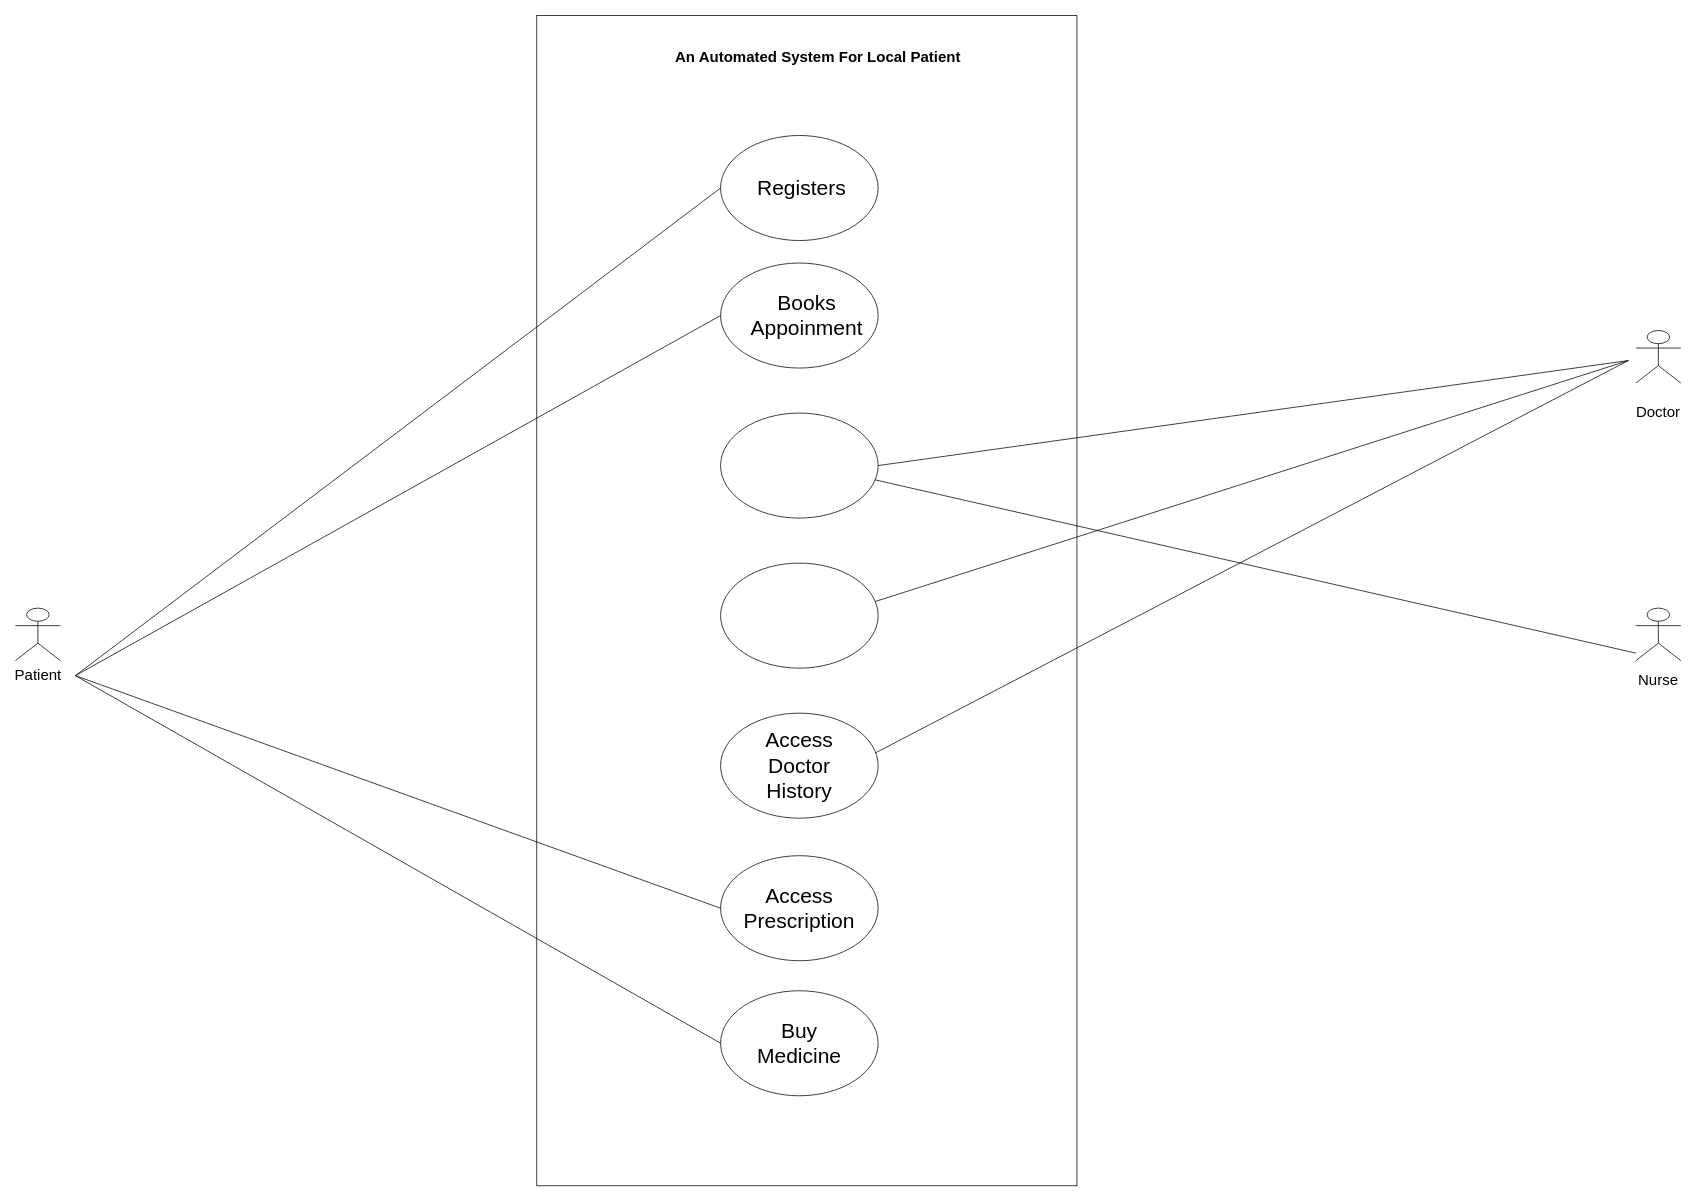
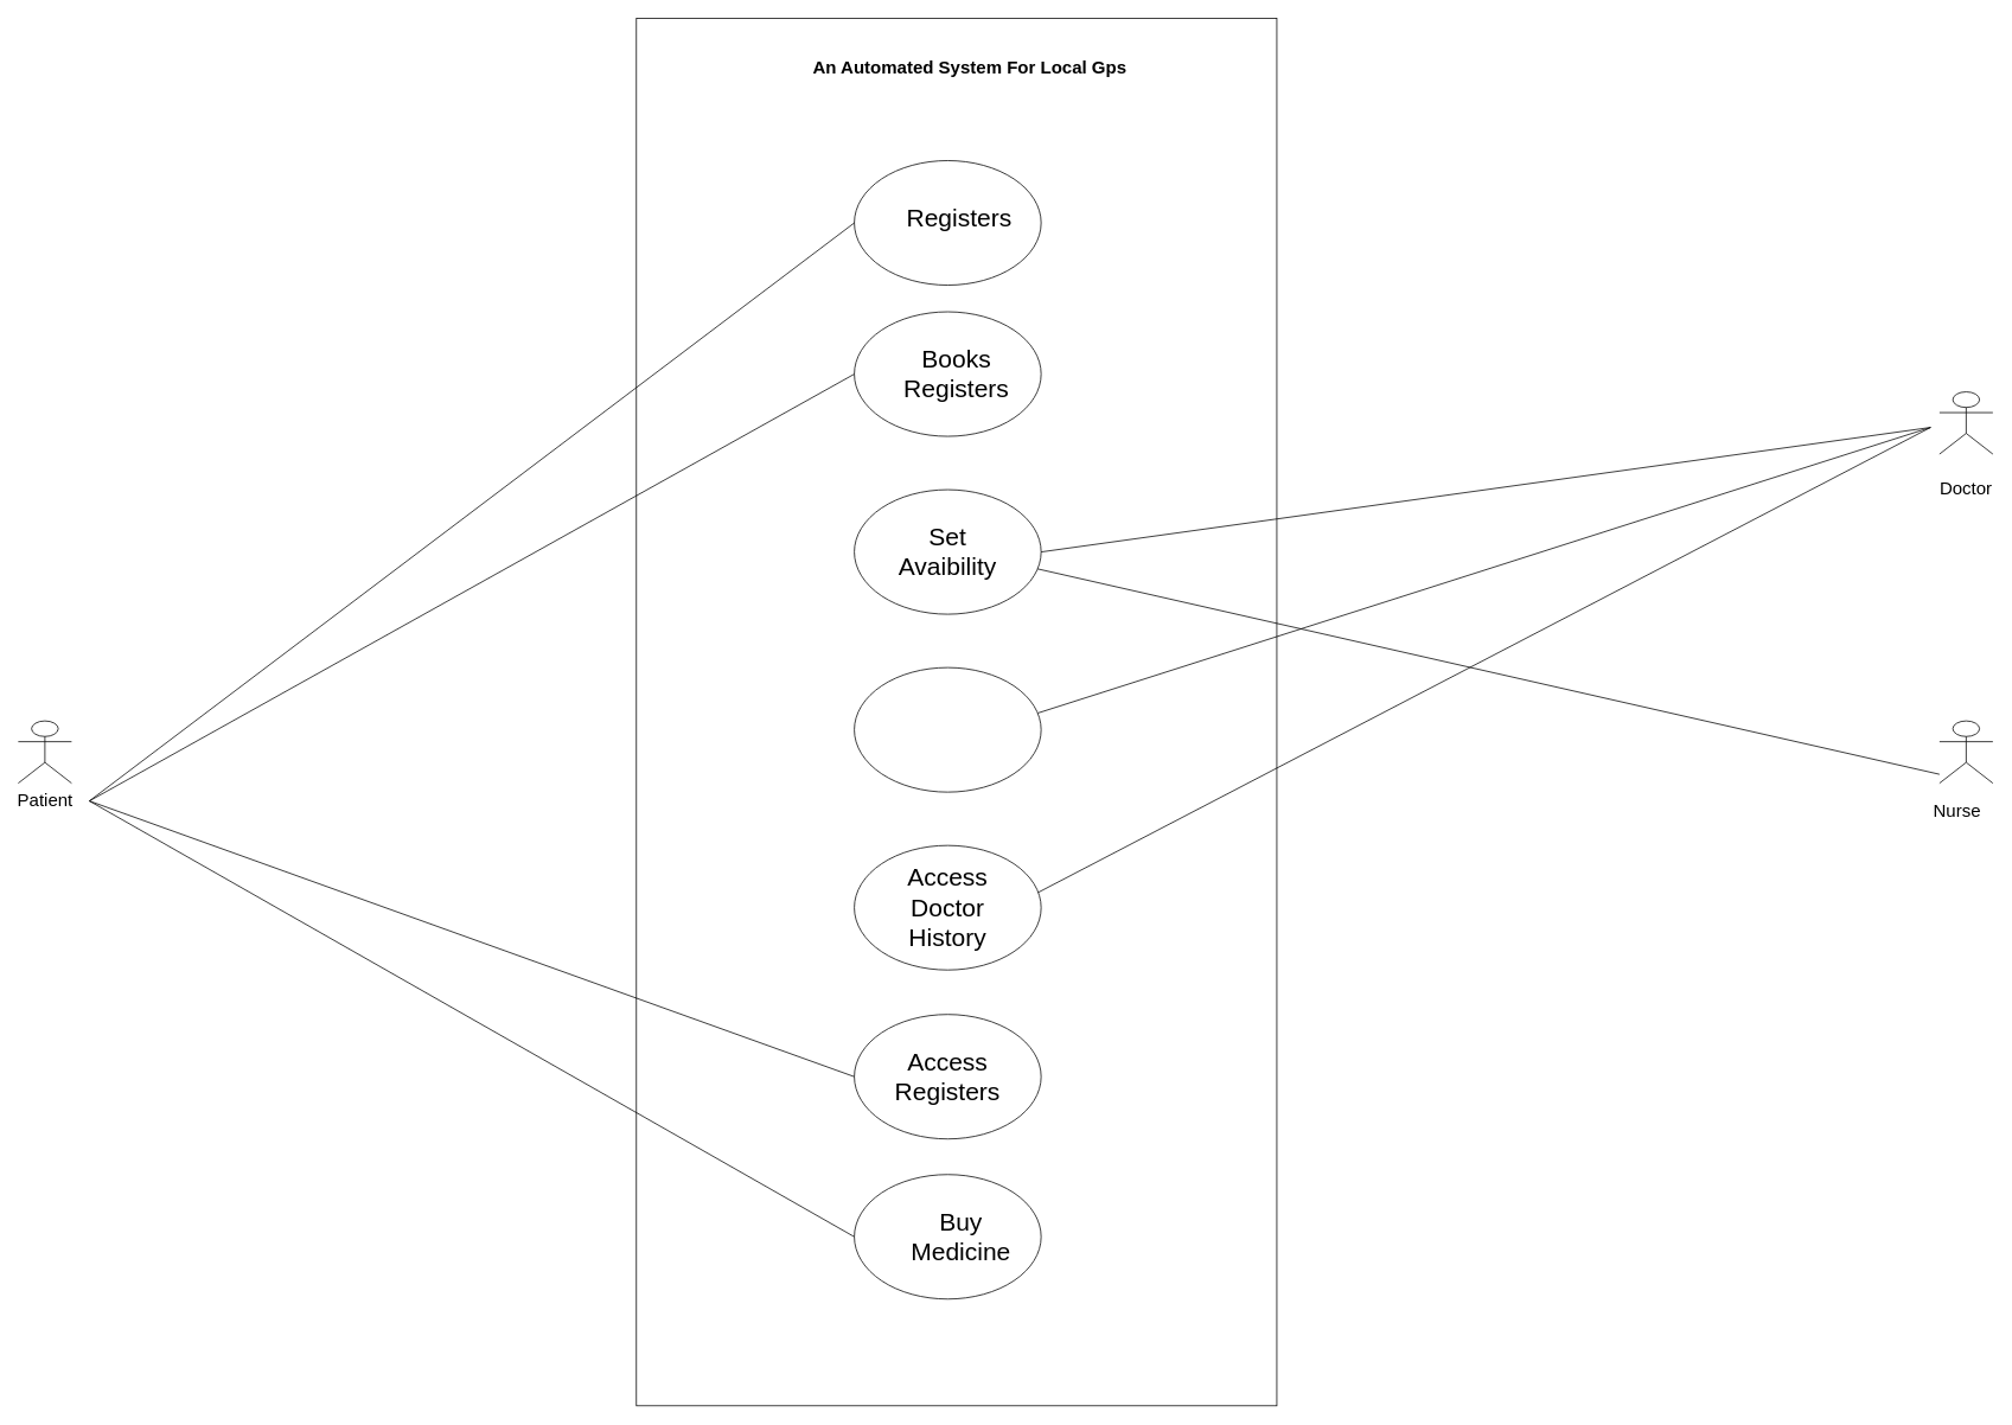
- <mxCell id="28" value="&lt;b&gt;An Automated System For Local Patient&lt;/b&gt;" style="text;html=1;align=center;verticalAlign=middle;whiteSpace=wrap;rounded=0;fontSize=20;" vertex="1" parent="1"><mxGeometry x="840" y="60" width="500" height="30" as="geometry" /></mxCell>
+ <mxCell id="28" value="&lt;b&gt;An Automated System For Local Gps&lt;/b&gt;" style="text;html=1;align=center;verticalAlign=middle;whiteSpace=wrap;rounded=0;fontSize=20;" vertex="1" parent="1"><mxGeometry x="840" y="60" width="500" height="30" as="geometry" /></mxCell>
- <mxCell id="4" value="&lt;font style=&quot;font-size: 28px;&quot;&gt;Registers&lt;/font&gt;" style="text;html=1;align=left;verticalAlign=middle;whiteSpace=wrap;rounded=0;" vertex="1" parent="1"><mxGeometry x="1007" y="235" width="116" height="30" as="geometry" /></mxCell>
+ <mxCell id="4" value="&lt;font style=&quot;font-size: 28px;&quot;&gt;Registers&lt;/font&gt;" style="text;html=1;align=left;verticalAlign=middle;whiteSpace=wrap;rounded=0;" vertex="1" parent="1"><mxGeometry x="1017" y="230" width="116" height="30" as="geometry" /></mxCell>
- <mxCell id="6" value="&lt;font style=&quot;font-size: 28px;&quot;&gt;Books Appoinment&lt;/font&gt;" style="text;html=1;align=center;verticalAlign=middle;whiteSpace=wrap;rounded=0;" vertex="1" parent="1"><mxGeometry x="998" y="380" width="154" height="80" as="geometry" /></mxCell>
+ <mxCell id="6" value="&lt;font style=&quot;font-size: 28px;&quot;&gt;Books Registers&lt;/font&gt;" style="text;html=1;align=center;verticalAlign=middle;whiteSpace=wrap;rounded=0;" vertex="1" parent="1"><mxGeometry x="998" y="380" width="154" height="80" as="geometry" /></mxCell>
+ <mxCell id="8" value="&lt;font style=&quot;font-size: 28px;&quot;&gt;Set Avaibility&lt;/font&gt;" style="text;html=1;align=center;verticalAlign=middle;whiteSpace=wrap;rounded=0;" vertex="1" parent="1"><mxGeometry x="988" y="580" width="154" height="80" as="geometry" /></mxCell>
- <mxCell id="19" value="&lt;font style=&quot;font-size: 20px;&quot;&gt;Nurse&lt;/font&gt;" style="text;html=1;align=center;verticalAlign=middle;whiteSpace=wrap;rounded=0;" vertex="1" parent="1"><mxGeometry x="2180" y="890" width="60" height="30" as="geometry" /></mxCell>
+ <mxCell id="19" value="&lt;font style=&quot;font-size: 20px;&quot;&gt;Nurse&lt;/font&gt;" style="text;html=1;align=center;verticalAlign=middle;whiteSpace=wrap;rounded=0;" vertex="1" parent="1"><mxGeometry x="2170" y="895" width="60" height="30" as="geometry" /></mxCell>
- <mxCell id="14" value="&lt;font style=&quot;font-size: 28px;&quot;&gt;Access Prescription&lt;/font&gt;" style="text;html=1;align=center;verticalAlign=middle;whiteSpace=wrap;rounded=0;" vertex="1" parent="1"><mxGeometry x="988" y="1170" width="154" height="80" as="geometry" /></mxCell>
+ <mxCell id="14" value="&lt;font style=&quot;font-size: 28px;&quot;&gt;Access Registers&lt;/font&gt;" style="text;html=1;align=center;verticalAlign=middle;whiteSpace=wrap;rounded=0;" vertex="1" parent="1"><mxGeometry x="988" y="1170" width="154" height="80" as="geometry" /></mxCell>
- <mxCell id="29" value="&lt;font style=&quot;font-size: 28px;&quot;&gt;Buy Medicine&lt;/font&gt;" style="text;html=1;align=center;verticalAlign=middle;whiteSpace=wrap;rounded=0;" vertex="1" parent="1"><mxGeometry x="988" y="1350" width="154" height="80" as="geometry" /></mxCell>
+ <mxCell id="29" value="&lt;font style=&quot;font-size: 28px;&quot;&gt;Buy Medicine&lt;/font&gt;" style="text;html=1;align=center;verticalAlign=middle;whiteSpace=wrap;rounded=0;" vertex="1" parent="1"><mxGeometry x="1003" y="1350" width="154" height="80" as="geometry" /></mxCell>
